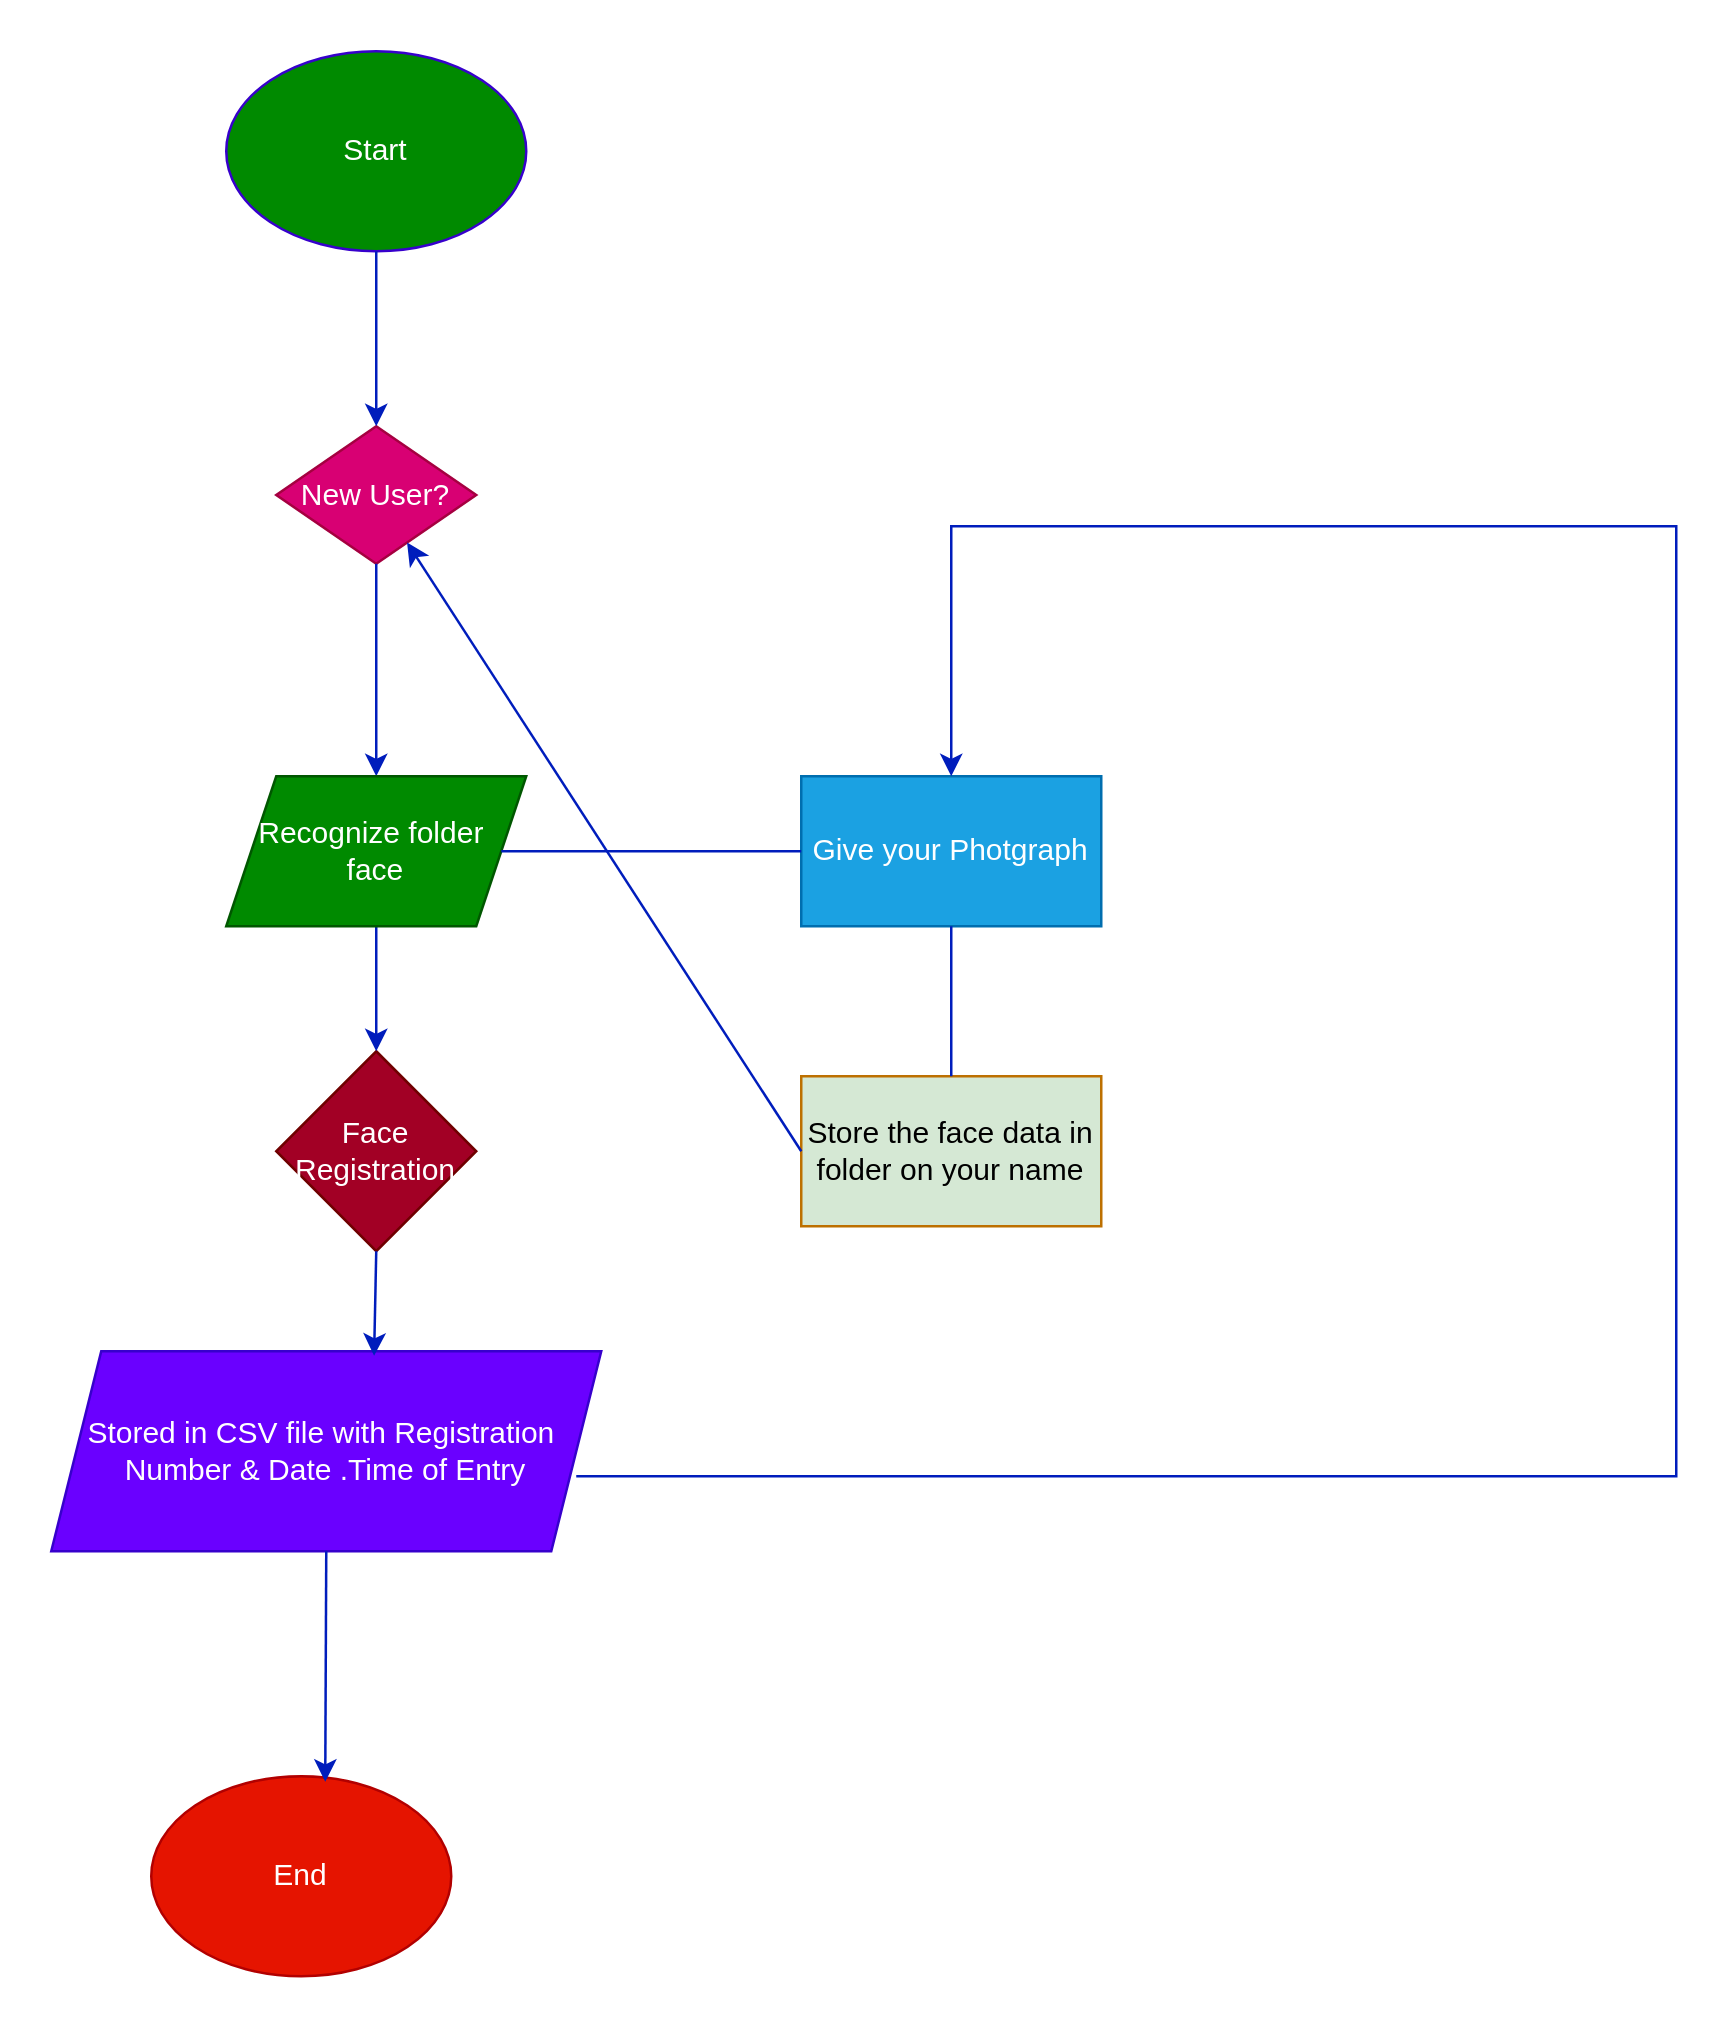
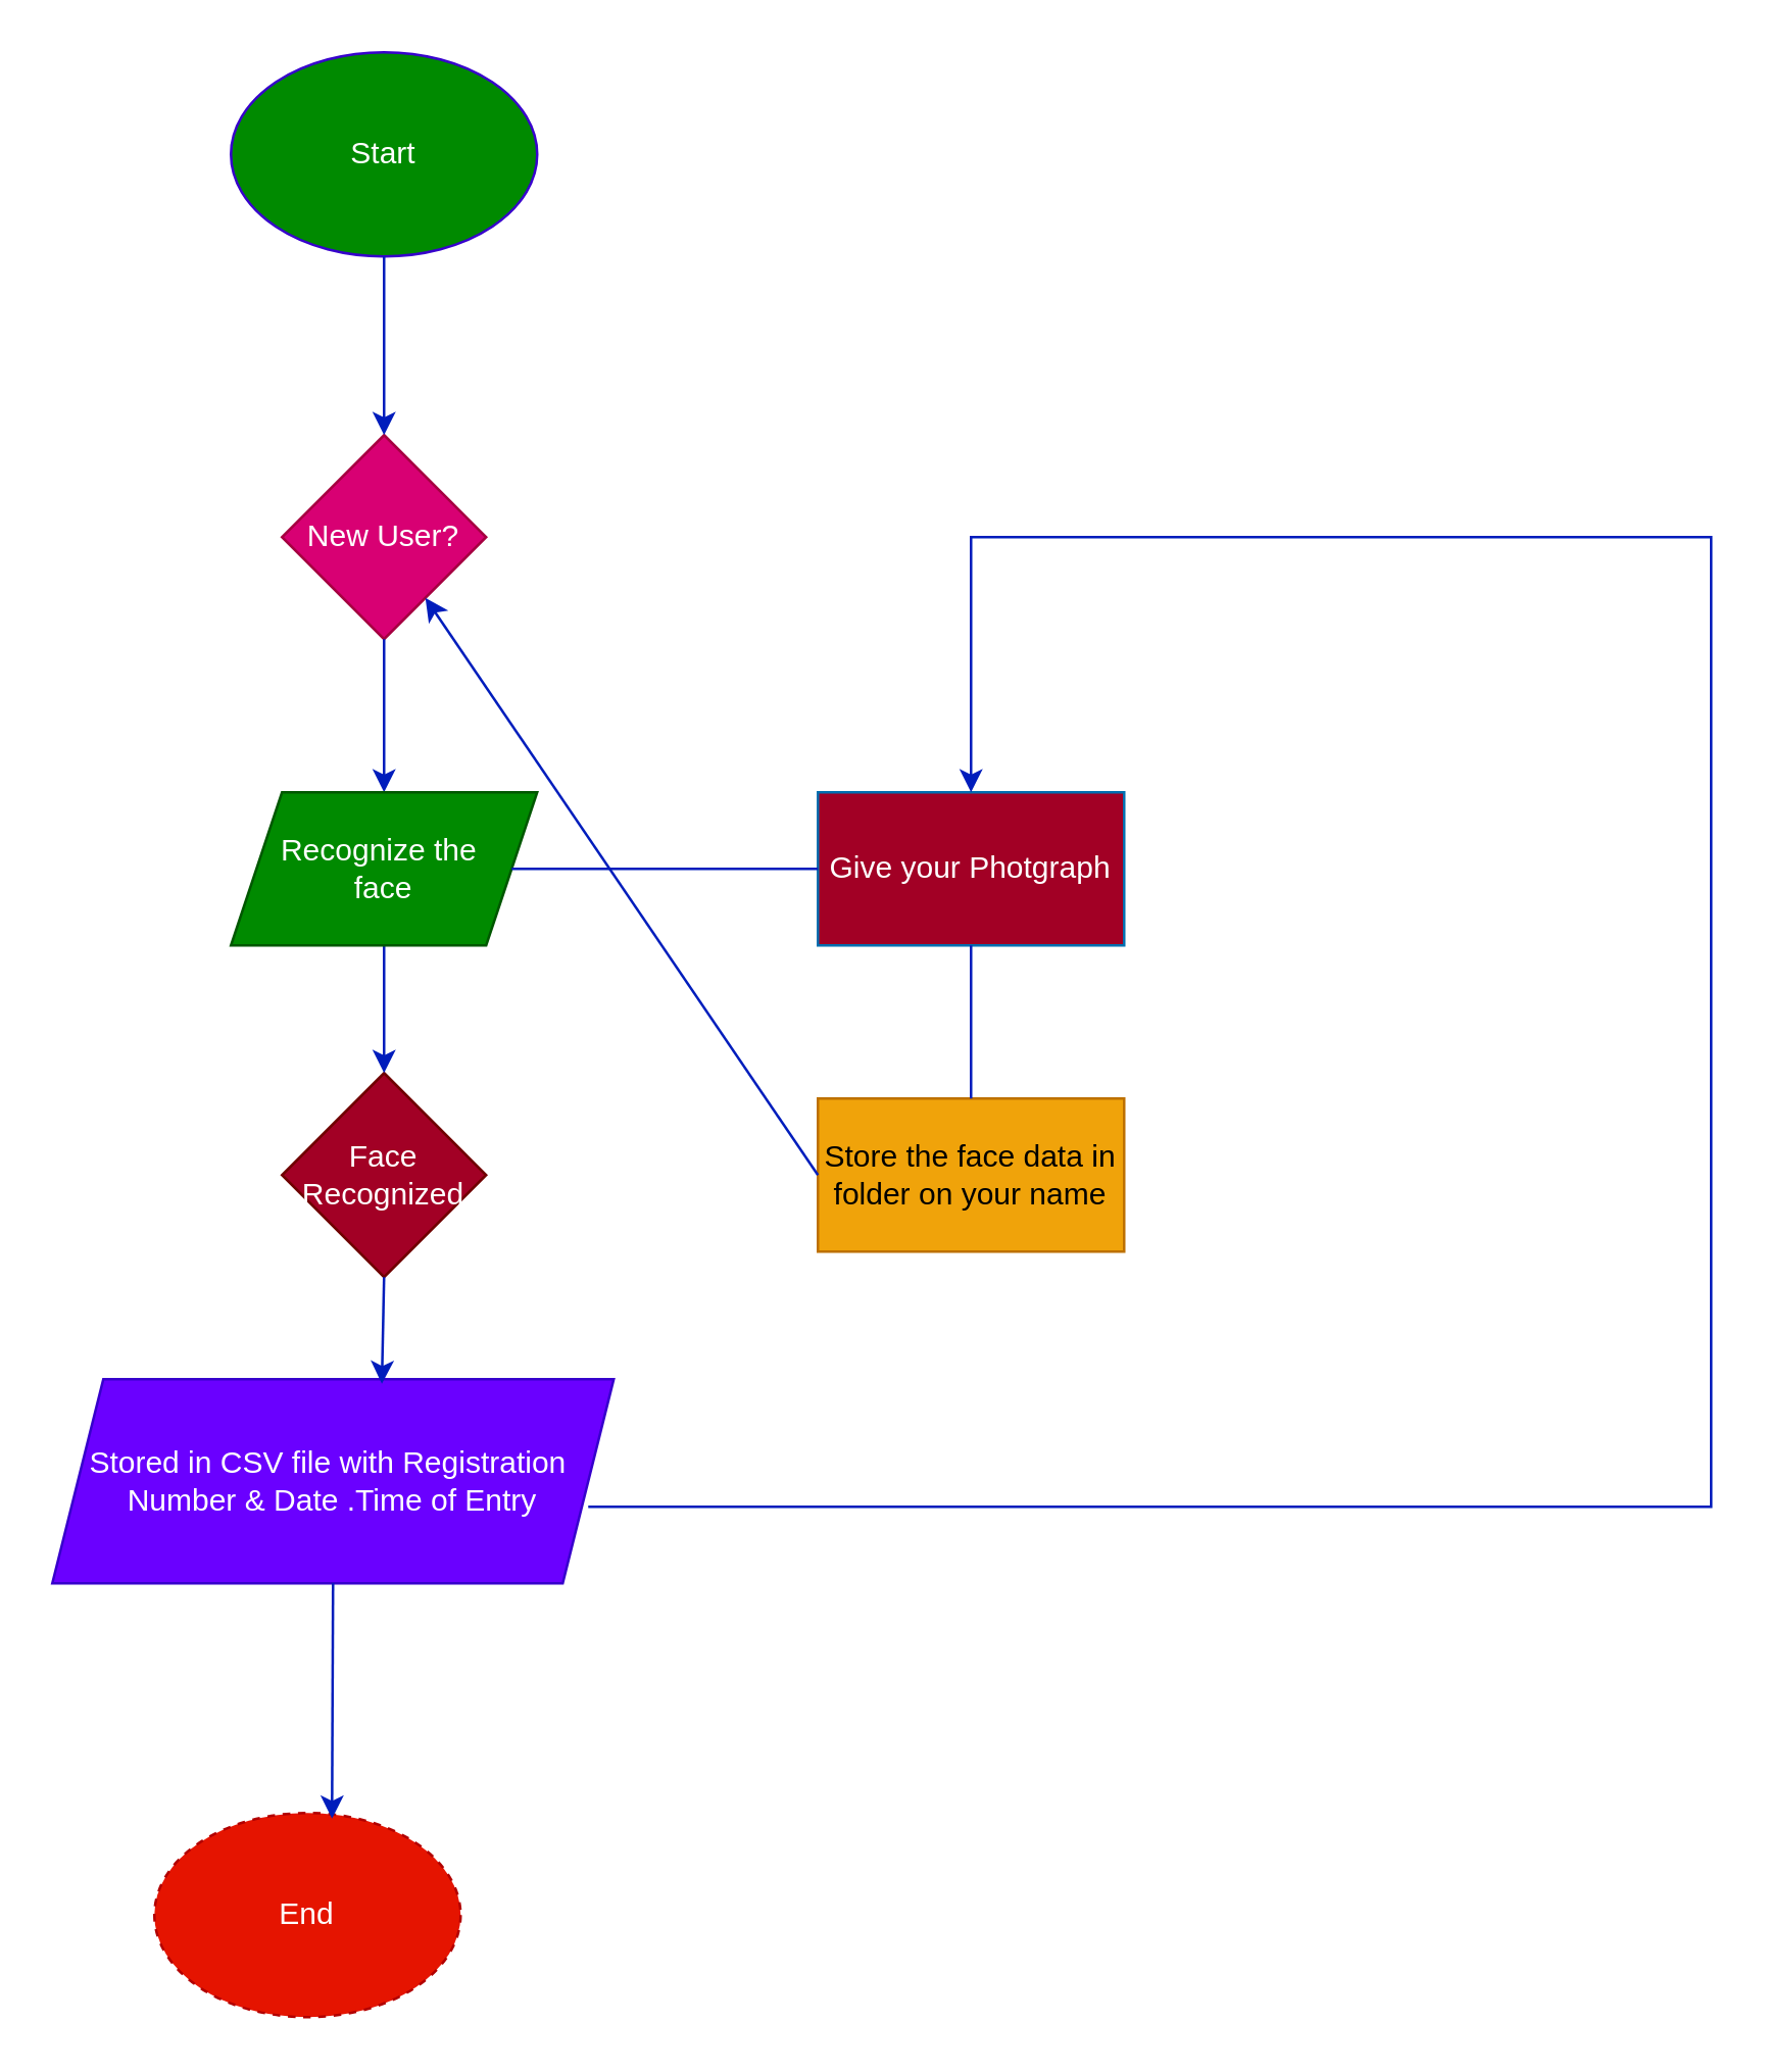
- <mxCell id="3" value="New User?" style="rhombus;whiteSpace=wrap;html=1;fillColor=#d80073;fontColor=#ffffff;strokeColor=#A50040;" vertex="1" parent="1"><mxGeometry x="110" y="170" width="80" height="55" as="geometry" /></mxCell>
+ <mxCell id="3" value="New User?" style="rhombus;whiteSpace=wrap;html=1;fillColor=#d80073;fontColor=#ffffff;strokeColor=#A50040;" vertex="1" parent="1"><mxGeometry x="110" y="170" width="80" height="80" as="geometry" /></mxCell>
- <mxCell id="16" value="Recognize folder&amp;nbsp;&lt;div&gt;face&lt;/div&gt;" style="shape=parallelogram;perimeter=parallelogramPerimeter;whiteSpace=wrap;html=1;fixedSize=1;fillColor=#008a00;fontColor=#ffffff;strokeColor=#005700;" vertex="1" parent="1"><mxGeometry x="90" y="310" width="120" height="60" as="geometry" /></mxCell>
+ <mxCell id="16" value="Recognize the&amp;nbsp;&lt;div&gt;face&lt;/div&gt;" style="shape=parallelogram;perimeter=parallelogramPerimeter;whiteSpace=wrap;html=1;fixedSize=1;fillColor=#008a00;fontColor=#ffffff;strokeColor=#005700;" vertex="1" parent="1"><mxGeometry x="90" y="310" width="120" height="60" as="geometry" /></mxCell>
- <mxCell id="9" value="Give your Photgraph" style="rounded=0;whiteSpace=wrap;html=1;fillColor=#1ba1e2;fontColor=#ffffff;strokeColor=#006EAF;" vertex="1" parent="1"><mxGeometry x="320" y="310" width="120" height="60" as="geometry" /></mxCell>
+ <mxCell id="9" value="Give your Photgraph" style="rounded=0;whiteSpace=wrap;html=1;fillColor=#a20025;fontColor=#ffffff;strokeColor=#006EAF;" vertex="1" parent="1"><mxGeometry x="320" y="310" width="120" height="60" as="geometry" /></mxCell>
- <mxCell id="4" value="Face Registration" style="rhombus;whiteSpace=wrap;html=1;fillColor=#a20025;fontColor=#ffffff;strokeColor=#6F0000;" vertex="1" parent="1"><mxGeometry x="110" y="420" width="80" height="80" as="geometry" /></mxCell>
+ <mxCell id="4" value="Face Recognized" style="rhombus;whiteSpace=wrap;html=1;fillColor=#a20025;fontColor=#ffffff;strokeColor=#6F0000;" vertex="1" parent="1"><mxGeometry x="110" y="420" width="80" height="80" as="geometry" /></mxCell>
- <mxCell id="8" value="Store the face data in folder on your name" style="rounded=0;whiteSpace=wrap;html=1;fillColor=#d5e8d4;fontColor=#000000;strokeColor=#BD7000;" vertex="1" parent="1"><mxGeometry x="320" y="430" width="120" height="60" as="geometry" /></mxCell>
+ <mxCell id="8" value="Store the face data in folder on your name" style="rounded=0;whiteSpace=wrap;html=1;fillColor=#f0a30a;fontColor=#000000;strokeColor=#BD7000;" vertex="1" parent="1"><mxGeometry x="320" y="430" width="120" height="60" as="geometry" /></mxCell>
- <mxCell id="6" value="End" style="ellipse;whiteSpace=wrap;html=1;fillColor=#e51400;fontColor=#ffffff;strokeColor=#B20000;" vertex="1" parent="1"><mxGeometry x="60" y="710" width="120" height="80" as="geometry" /></mxCell>
+ <mxCell id="6" value="End" style="ellipse;whiteSpace=wrap;html=1;fillColor=#e51400;fontColor=#ffffff;strokeColor=#B20000;dashed=1;" vertex="1" parent="1"><mxGeometry x="60" y="710" width="120" height="80" as="geometry" /></mxCell>
